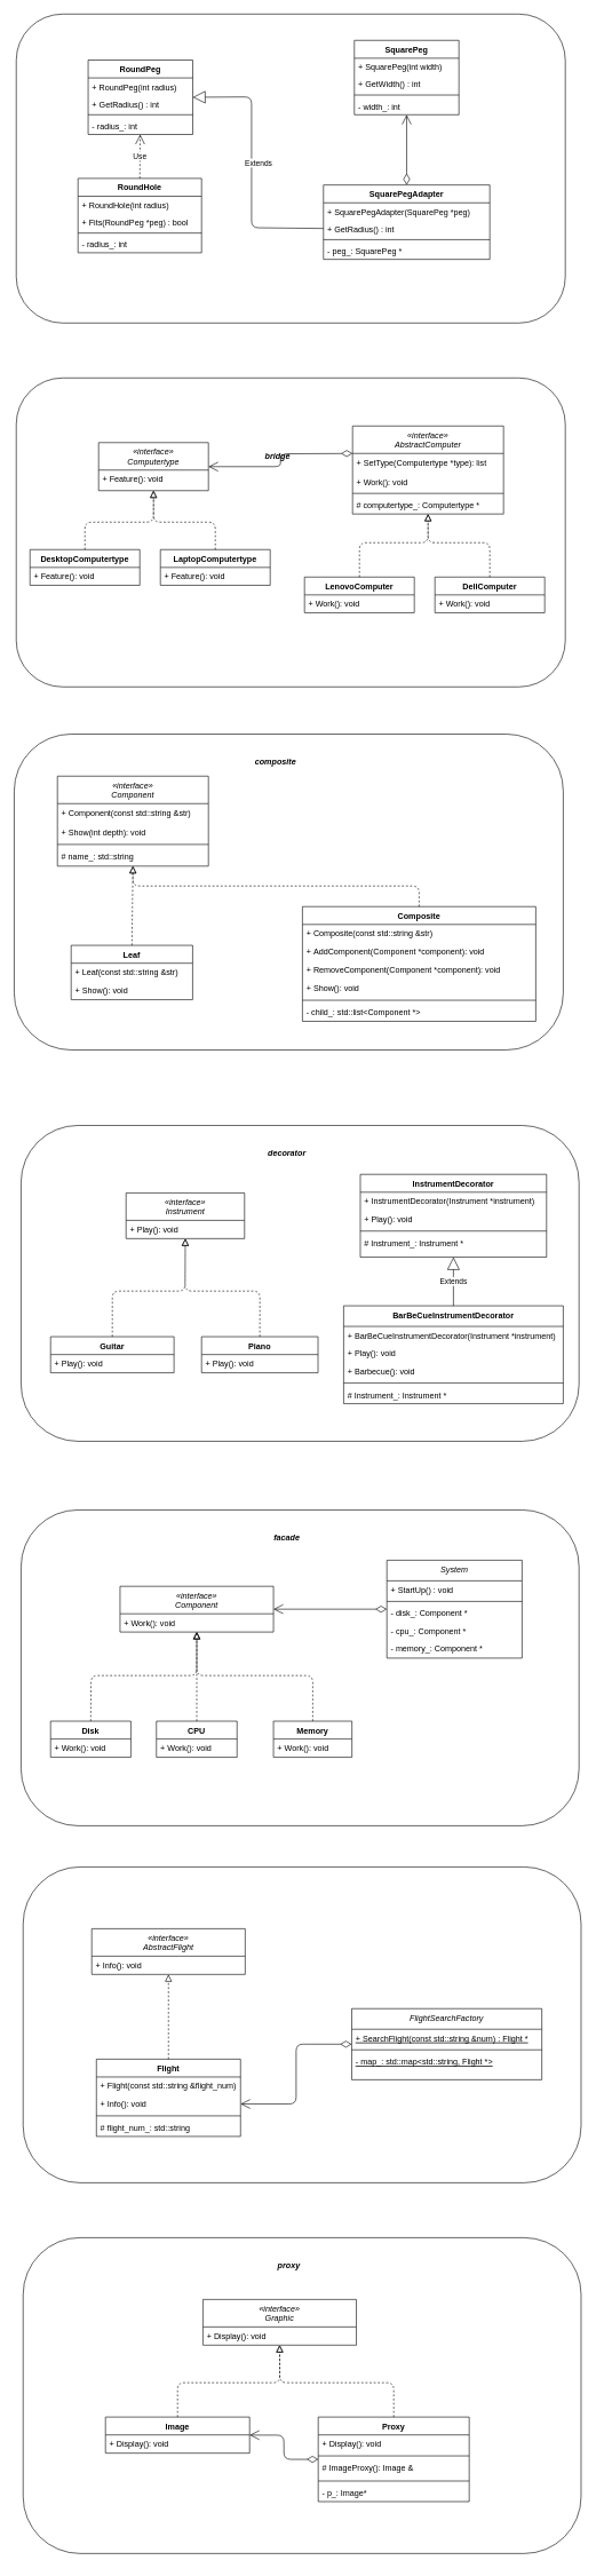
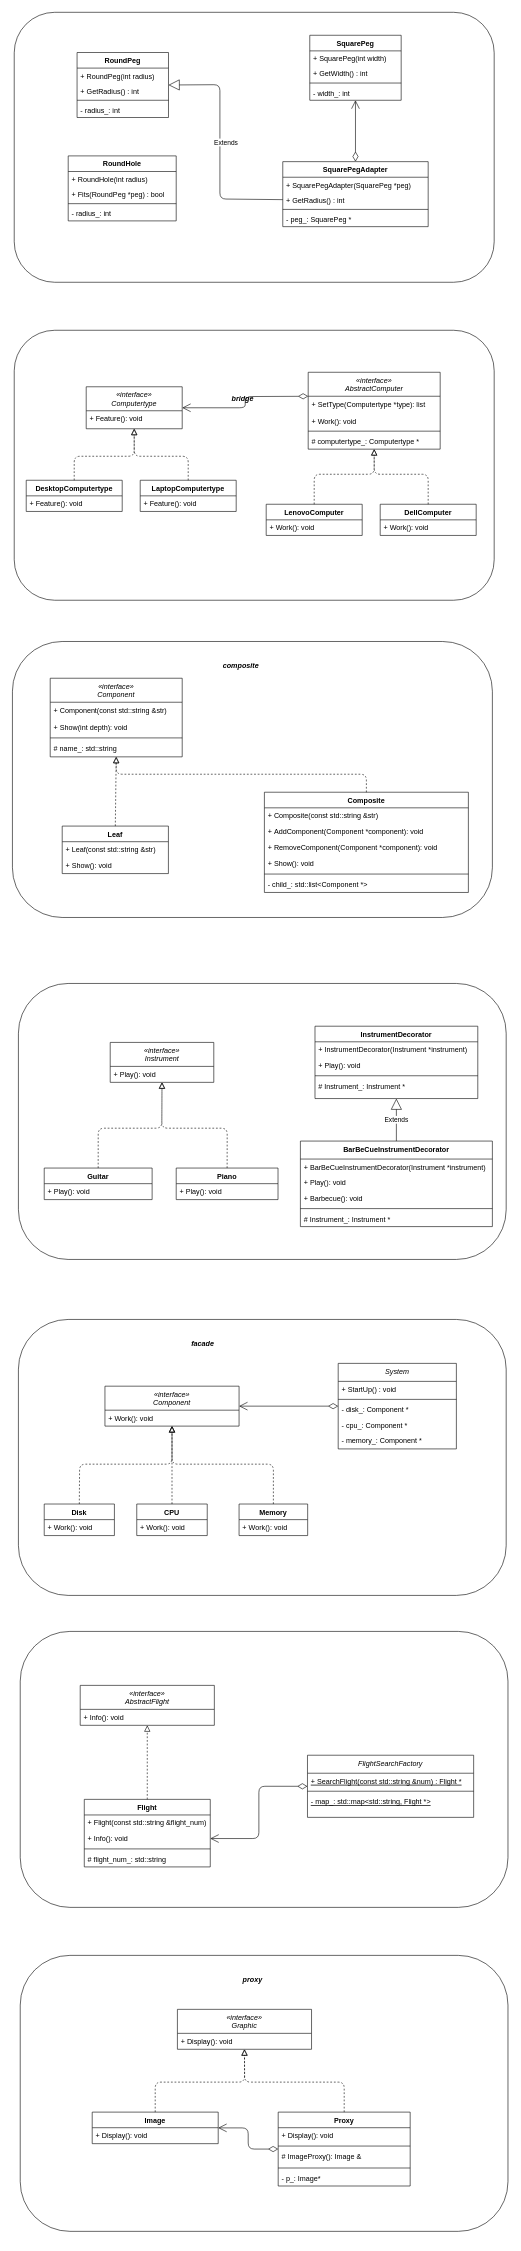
- <mxCell id="19" value="Use" style="endArrow=open;endSize=12;dashed=1;html=1;exitX=0.5;exitY=0;exitDx=0;exitDy=0;" parent="2" source="9" target="4" edge="1"><mxGeometry width="160" relative="1" as="geometry"><mxPoint x="228.571" y="248.936" as="sourcePoint" /><mxPoint x="380.952" y="248.936" as="targetPoint" /></mxGeometry></mxCell>
- <mxCell id="73" value="decorator" style="text;html=1;strokeColor=none;fillColor=none;align=center;verticalAlign=middle;whiteSpace=wrap;rounded=0;fontStyle=3" parent="71" vertex="1"><mxGeometry x="367.786" y="19.574" width="38.714" height="19.574" as="geometry" /></mxCell>
- <mxCell id="96" value="facade" style="text;html=1;strokeColor=none;fillColor=none;align=center;verticalAlign=middle;whiteSpace=wrap;rounded=0;fontStyle=3" parent="94" vertex="1"><mxGeometry x="367.786" y="19.574" width="38.714" height="19.574" as="geometry" /></mxCell>
+ <mxCell id="96" value="facade" style="text;html=1;strokeColor=none;fillColor=none;align=center;verticalAlign=middle;whiteSpace=wrap;rounded=0;fontStyle=3" parent="94" vertex="1"><mxGeometry x="287.786" y="19.574" width="38.714" height="19.574" as="geometry" /></mxCell>
